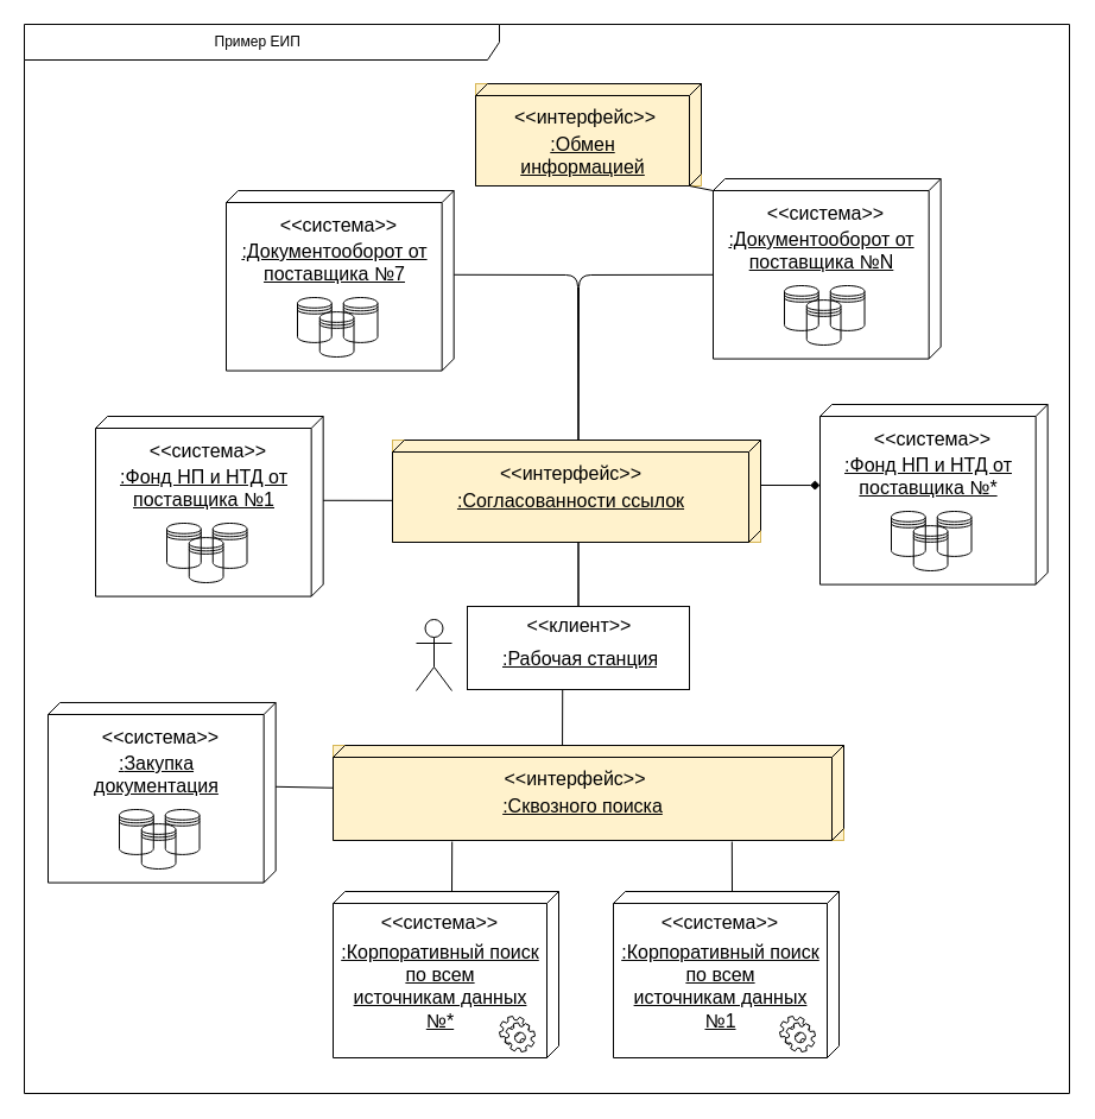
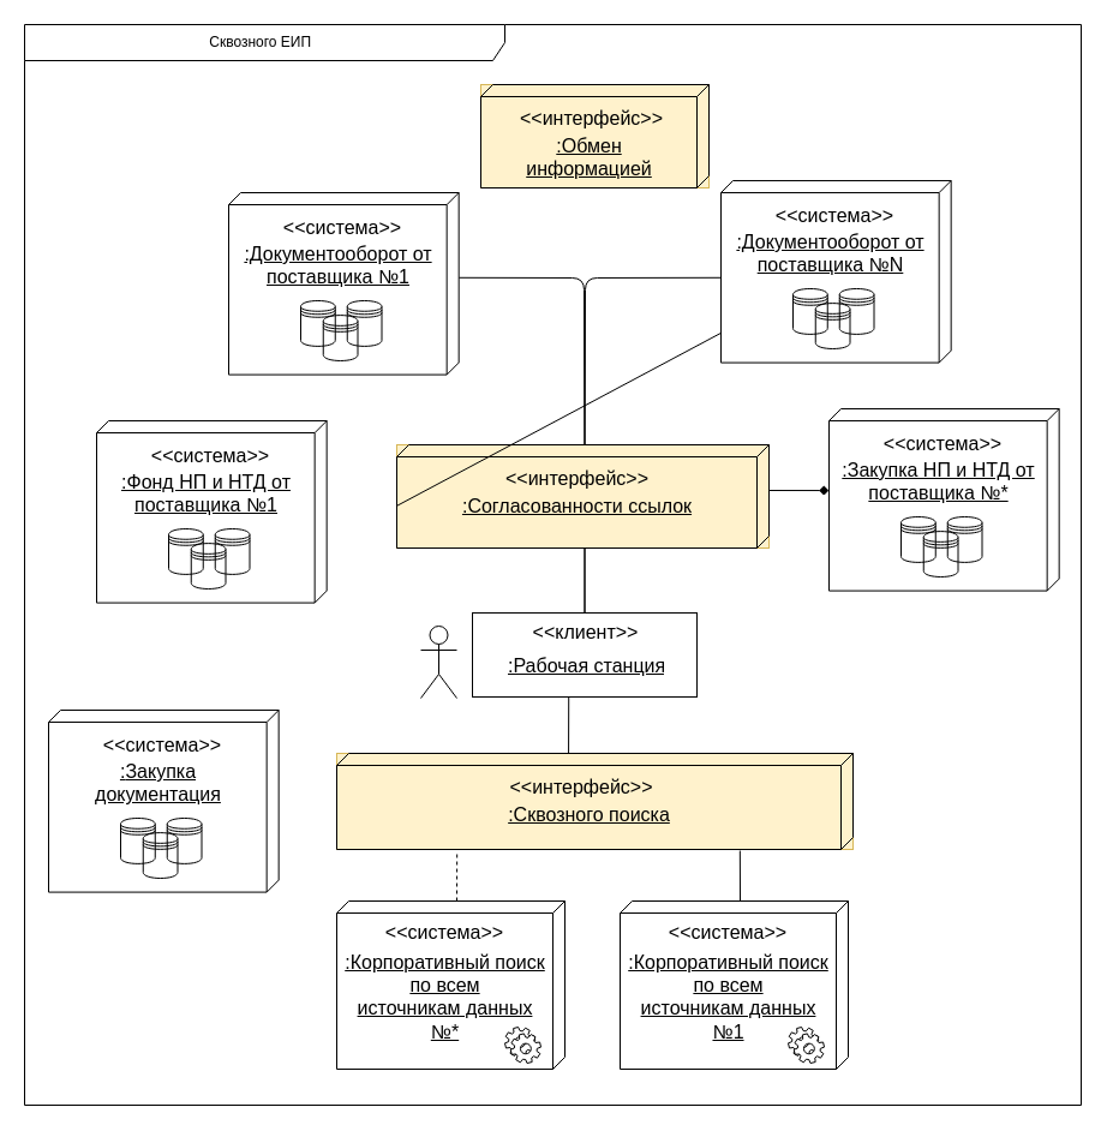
- <mxCell id="8" value="Пример ЕИП&amp;nbsp;&amp;nbsp;" style="shape=umlFrame;whiteSpace=wrap;html=1;width=400;height=30;" parent="1" vertex="1"><mxGeometry x="20" y="20" width="880" height="900" as="geometry" /></mxCell>
+ <mxCell id="8" value="Сквозного ЕИП&amp;nbsp;&amp;nbsp;" style="shape=umlFrame;whiteSpace=wrap;html=1;width=400;height=30;" parent="1" vertex="1"><mxGeometry x="20" y="20" width="880" height="900" as="geometry" /></mxCell>
- <mxCell id="62" value="" style="endArrow=none;html=1;entryX=0;entryY=0;entryDx=10;entryDy=191.667;entryPerimeter=0;exitX=0;exitY=0;exitDx=86;exitDy=10;exitPerimeter=0;" edge="1" parent="1" source="60" target="53"><mxGeometry width="50" height="50" relative="1" as="geometry"><mxPoint x="510" y="650" as="sourcePoint" /><mxPoint x="560" y="600" as="targetPoint" /></mxGeometry></mxCell>
- <mxCell id="46" value="&lt;span&gt;:Документооборот&amp;nbsp;от&lt;/span&gt;&lt;div&gt;поставщика №7&lt;/div&gt;" style="verticalAlign=top;align=center;spacingTop=35;spacingLeft=2;spacingRight=12;shape=cube;size=10;direction=south;fontStyle=4;html=1;labelBackgroundColor=none;fillColor=none;fontSize=16;fontColor=none;" parent="45" vertex="1"><mxGeometry width="191.667" height="151.579" as="geometry" /></mxCell>
+ <mxCell id="46" value="&lt;span&gt;:Документооборот&amp;nbsp;от&lt;/span&gt;&lt;div&gt;поставщика №1&lt;/div&gt;" style="verticalAlign=top;align=center;spacingTop=35;spacingLeft=2;spacingRight=12;shape=cube;size=10;direction=south;fontStyle=4;html=1;labelBackgroundColor=none;fillColor=none;fontSize=16;fontColor=none;" parent="45" vertex="1"><mxGeometry width="191.667" height="151.579" as="geometry" /></mxCell>
- <mxCell id="17" value="&lt;span&gt;:Фонд НП и НТД от&lt;/span&gt;&lt;div&gt;поставщика №*&lt;/div&gt;" style="verticalAlign=top;align=center;spacingTop=35;spacingLeft=2;spacingRight=12;shape=cube;size=10;direction=south;fontStyle=4;html=1;labelBackgroundColor=none;fillColor=none;fontSize=16;fontColor=none;" parent="16" vertex="1"><mxGeometry width="191.667" height="151.579" as="geometry" /></mxCell>
+ <mxCell id="17" value="&lt;span&gt;:Закупка НП и НТД от&lt;/span&gt;&lt;div&gt;поставщика №*&lt;/div&gt;" style="verticalAlign=top;align=center;spacingTop=35;spacingLeft=2;spacingRight=12;shape=cube;size=10;direction=south;fontStyle=4;html=1;labelBackgroundColor=none;fillColor=none;fontSize=16;fontColor=none;" parent="16" vertex="1"><mxGeometry width="191.667" height="151.579" as="geometry" /></mxCell>
- <mxCell id="63" value="" style="endArrow=none;html=1;entryX=0;entryY=0;entryDx=70.789;entryDy=0;entryPerimeter=0;exitX=0.591;exitY=1;exitDx=0;exitDy=0;exitPerimeter=0;" edge="1" parent="1" source="42" target="32"><mxGeometry width="50" height="50" relative="1" as="geometry"><mxPoint x="330" y="413" as="sourcePoint" /><mxPoint x="500" y="450" as="targetPoint" /></mxGeometry></mxCell>
+ <mxCell id="63" value="" style="endArrow=none;html=1;exitX=0.591;exitY=1;exitDx=0;exitDy=0;exitPerimeter=0;" edge="1" parent="1" source="42" target="53"><mxGeometry width="50" height="50" relative="1" as="geometry"><mxPoint x="330" y="413" as="sourcePoint" /><mxPoint x="500" y="450" as="targetPoint" /></mxGeometry></mxCell>
- <mxCell id="67" value="" style="endArrow=none;html=1;exitX=0;exitY=0;exitDx=70.789;exitDy=0;exitPerimeter=0;" edge="1" parent="1" source="10" target="39"><mxGeometry width="50" height="50" relative="1" as="geometry"><mxPoint x="570" y="520" as="sourcePoint" /><mxPoint x="278" y="667" as="targetPoint" /></mxGeometry></mxCell>
- <mxCell id="66" value="" style="endArrow=none;html=1;exitX=0;exitY=0;exitDx=0;exitDy=90;exitPerimeter=0;entryX=1.013;entryY=0.767;entryDx=0;entryDy=0;entryPerimeter=0;" edge="1" parent="1" source="28" target="39"><mxGeometry width="50" height="50" relative="1" as="geometry"><mxPoint x="570" y="670" as="sourcePoint" /><mxPoint x="620" y="620" as="targetPoint" /></mxGeometry></mxCell>
+ <mxCell id="66" value="" style="endArrow=none;html=1;exitX=0;exitY=0;exitDx=0;exitDy=90;exitPerimeter=0;entryX=1.013;entryY=0.767;entryDx=0;entryDy=0;entryPerimeter=0;dashed=1;" edge="1" parent="1" source="28" target="39"><mxGeometry width="50" height="50" relative="1" as="geometry"><mxPoint x="570" y="670" as="sourcePoint" /><mxPoint x="620" y="620" as="targetPoint" /></mxGeometry></mxCell>
